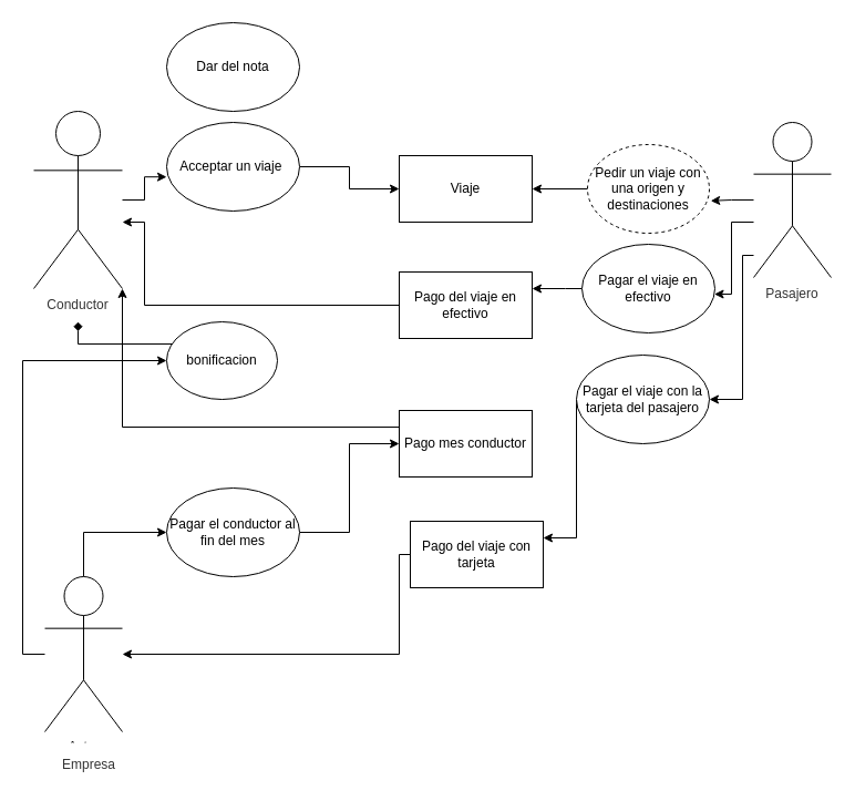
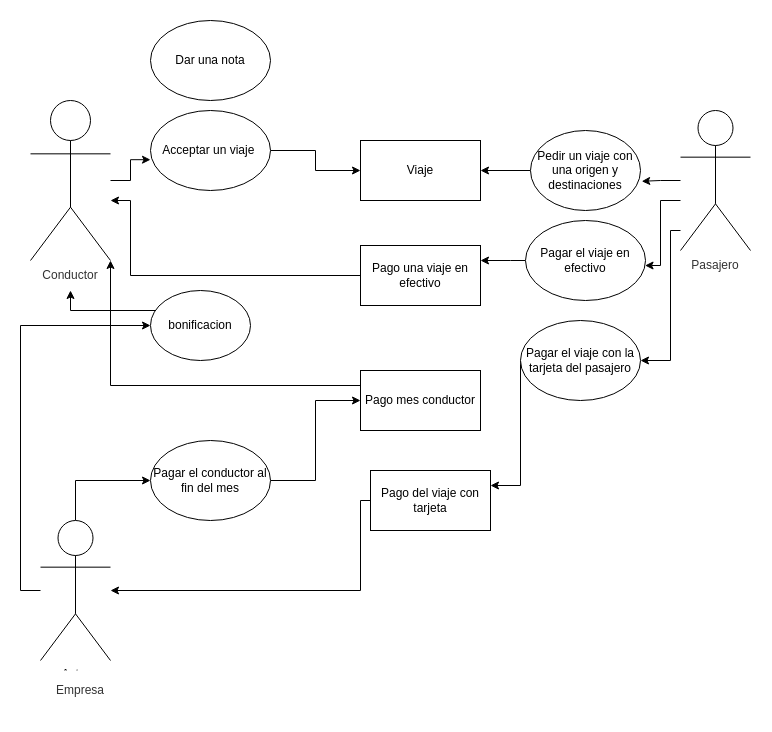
- <mxCell id="33" value="Dar del nota" style="ellipse;whiteSpace=wrap;html=1;fillColor=#FFFFFF;" vertex="1" parent="1"><mxGeometry x="150" y="20" width="120" height="80" as="geometry" /></mxCell>
+ <mxCell id="33" value="Dar una nota" style="ellipse;whiteSpace=wrap;html=1;fillColor=#FFFFFF;" vertex="1" parent="1"><mxGeometry x="150" y="20" width="120" height="80" as="geometry" /></mxCell>
- <mxCell id="15" value="Pedir un viaje con una origen y destinaciones" style="ellipse;whiteSpace=wrap;html=1;fillColor=#FFFFFF;dashed=1;" vertex="1" parent="1"><mxGeometry x="530" y="130" width="110" height="80" as="geometry" /></mxCell>
+ <mxCell id="15" value="Pedir un viaje con una origen y destinaciones" style="ellipse;whiteSpace=wrap;html=1;fillColor=#FFFFFF;" vertex="1" parent="1"><mxGeometry x="530" y="130" width="110" height="80" as="geometry" /></mxCell>
- <mxCell id="22" value="Pago del viaje en efectivo" style="rounded=0;whiteSpace=wrap;html=1;fillColor=#FFFFFF;" vertex="1" parent="1"><mxGeometry x="360" y="245" width="120" height="60" as="geometry" /></mxCell>
+ <mxCell id="22" value="Pago una viaje en efectivo" style="rounded=0;whiteSpace=wrap;html=1;fillColor=#FFFFFF;" vertex="1" parent="1"><mxGeometry x="360" y="245" width="120" height="60" as="geometry" /></mxCell>
- <mxCell id="27" style="edgeStyle=orthogonalEdgeStyle;rounded=0;orthogonalLoop=1;jettySize=auto;html=1;entryX=0.5;entryY=1;entryDx=0;entryDy=0;endArrow=diamond;" edge="1" parent="1" source="29" target="11"><mxGeometry relative="1" as="geometry"><Array as="points"><mxPoint x="70" y="310" /></Array></mxGeometry></mxCell>
+ <mxCell id="27" style="edgeStyle=orthogonalEdgeStyle;rounded=0;orthogonalLoop=1;jettySize=auto;html=1;entryX=0.5;entryY=1;entryDx=0;entryDy=0;" edge="1" parent="1" source="29" target="11"><mxGeometry relative="1" as="geometry"><Array as="points"><mxPoint x="70" y="310" /></Array></mxGeometry></mxCell>
